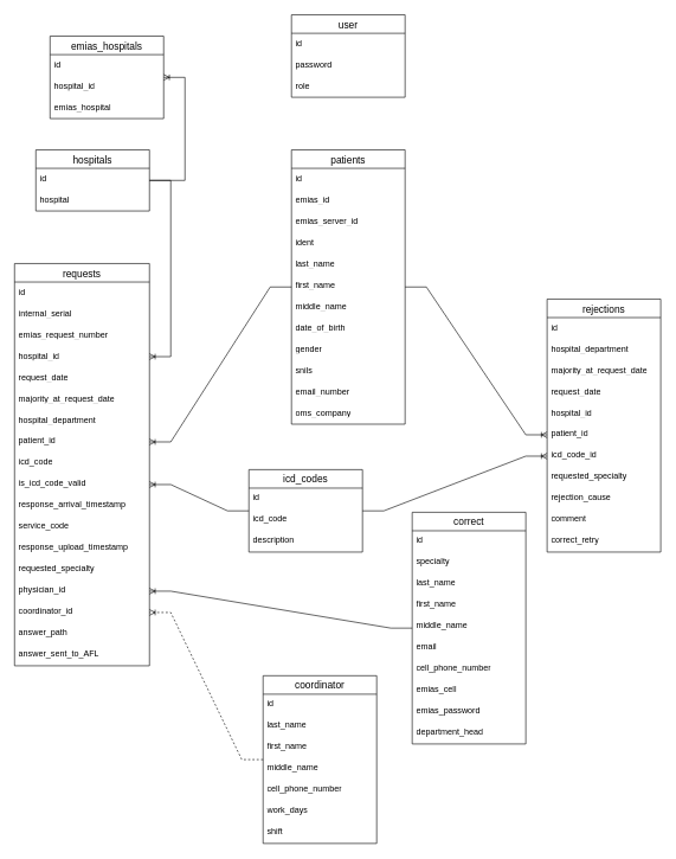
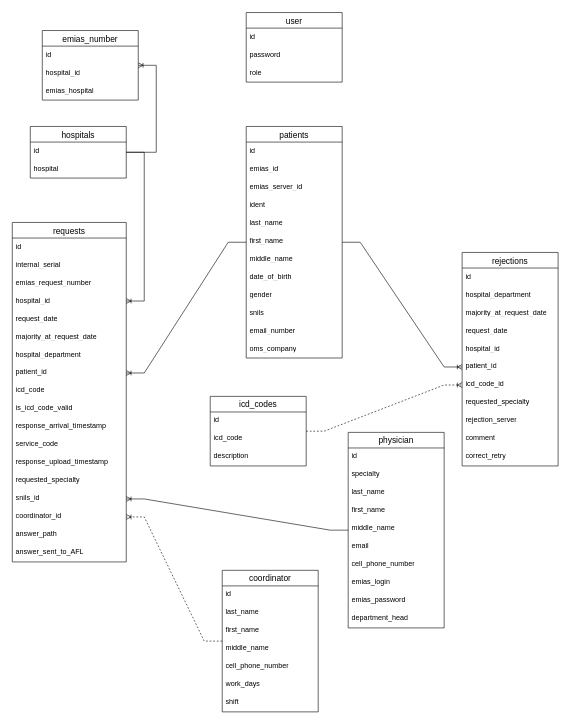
- <mxCell id="58" value="emias_hospitals" style="swimlane;fontStyle=0;childLayout=stackLayout;horizontal=1;startSize=26;horizontalStack=0;resizeParent=1;resizeParentMax=0;resizeLast=0;collapsible=1;marginBottom=0;align=center;fontSize=14;" parent="1" vertex="1"><mxGeometry x="70" y="50" width="160" height="116" as="geometry" /></mxCell>
+ <mxCell id="58" value="emias_number" style="swimlane;fontStyle=0;childLayout=stackLayout;horizontal=1;startSize=26;horizontalStack=0;resizeParent=1;resizeParentMax=0;resizeLast=0;collapsible=1;marginBottom=0;align=center;fontSize=14;" parent="1" vertex="1"><mxGeometry x="70" y="50" width="160" height="116" as="geometry" /></mxCell>
- <mxCell id="80" value="" style="edgeStyle=entityRelationEdgeStyle;fontSize=12;html=1;endArrow=ERoneToMany;rounded=0;" parent="1" source="63" target="75" edge="1"><mxGeometry width="100" height="100" relative="1" as="geometry"><mxPoint x="670" y="590" as="sourcePoint" /><mxPoint x="610" y="641" as="targetPoint" /></mxGeometry></mxCell>
+ <mxCell id="80" value="" style="edgeStyle=entityRelationEdgeStyle;fontSize=12;html=1;endArrow=ERoneToMany;rounded=0;dashed=1;" parent="1" source="63" target="75" edge="1"><mxGeometry width="100" height="100" relative="1" as="geometry"><mxPoint x="670" y="590" as="sourcePoint" /><mxPoint x="610" y="641" as="targetPoint" /></mxGeometry></mxCell>
- <mxCell id="77" value="rejection_cause" style="text;strokeColor=none;fillColor=none;spacingLeft=4;spacingRight=4;overflow=hidden;rotatable=0;points=[[0,0.5],[1,0.5]];portConstraint=eastwest;fontSize=12;whiteSpace=wrap;html=1;" parent="68" vertex="1"><mxGeometry y="266" width="160" height="30" as="geometry" /></mxCell>
+ <mxCell id="77" value="rejection_server" style="text;strokeColor=none;fillColor=none;spacingLeft=4;spacingRight=4;overflow=hidden;rotatable=0;points=[[0,0.5],[1,0.5]];portConstraint=eastwest;fontSize=12;whiteSpace=wrap;html=1;" parent="68" vertex="1"><mxGeometry y="266" width="160" height="30" as="geometry" /></mxCell>
- <mxCell id="67" value="" style="edgeStyle=entityRelationEdgeStyle;fontSize=12;html=1;endArrow=ERoneToMany;rounded=0;" parent="1" source="63" target="12" edge="1"><mxGeometry width="100" height="100" relative="1" as="geometry"><mxPoint x="290" y="640" as="sourcePoint" /><mxPoint x="610" y="400" as="targetPoint" /></mxGeometry></mxCell>
- <mxCell id="21" value="correct" style="swimlane;fontStyle=0;childLayout=stackLayout;horizontal=1;startSize=26;horizontalStack=0;resizeParent=1;resizeParentMax=0;resizeLast=0;collapsible=1;marginBottom=0;align=center;fontSize=14;" parent="1" vertex="1"><mxGeometry x="580" y="720" width="160" height="326" as="geometry" /></mxCell>
+ <mxCell id="21" value="physician" style="swimlane;fontStyle=0;childLayout=stackLayout;horizontal=1;startSize=26;horizontalStack=0;resizeParent=1;resizeParentMax=0;resizeLast=0;collapsible=1;marginBottom=0;align=center;fontSize=14;" parent="1" vertex="1"><mxGeometry x="580" y="720" width="160" height="326" as="geometry" /></mxCell>
- <mxCell id="17" value="physician_id" style="text;strokeColor=none;fillColor=none;spacingLeft=4;spacingRight=4;overflow=hidden;rotatable=0;points=[[0,0.5],[1,0.5]];portConstraint=eastwest;fontSize=12;whiteSpace=wrap;html=1;" parent="2" vertex="1"><mxGeometry y="446" width="190" height="30" as="geometry" /></mxCell>
+ <mxCell id="17" value="snils_id" style="text;strokeColor=none;fillColor=none;spacingLeft=4;spacingRight=4;overflow=hidden;rotatable=0;points=[[0,0.5],[1,0.5]];portConstraint=eastwest;fontSize=12;whiteSpace=wrap;html=1;" parent="2" vertex="1"><mxGeometry y="446" width="190" height="30" as="geometry" /></mxCell>
- <mxCell id="29" value="emias_cell" style="text;strokeColor=none;fillColor=none;spacingLeft=4;spacingRight=4;overflow=hidden;rotatable=0;points=[[0,0.5],[1,0.5]];portConstraint=eastwest;fontSize=12;whiteSpace=wrap;html=1;" parent="21" vertex="1"><mxGeometry y="236" width="160" height="30" as="geometry" /></mxCell>
+ <mxCell id="29" value="emias_login" style="text;strokeColor=none;fillColor=none;spacingLeft=4;spacingRight=4;overflow=hidden;rotatable=0;points=[[0,0.5],[1,0.5]];portConstraint=eastwest;fontSize=12;whiteSpace=wrap;html=1;" parent="21" vertex="1"><mxGeometry y="236" width="160" height="30" as="geometry" /></mxCell>
